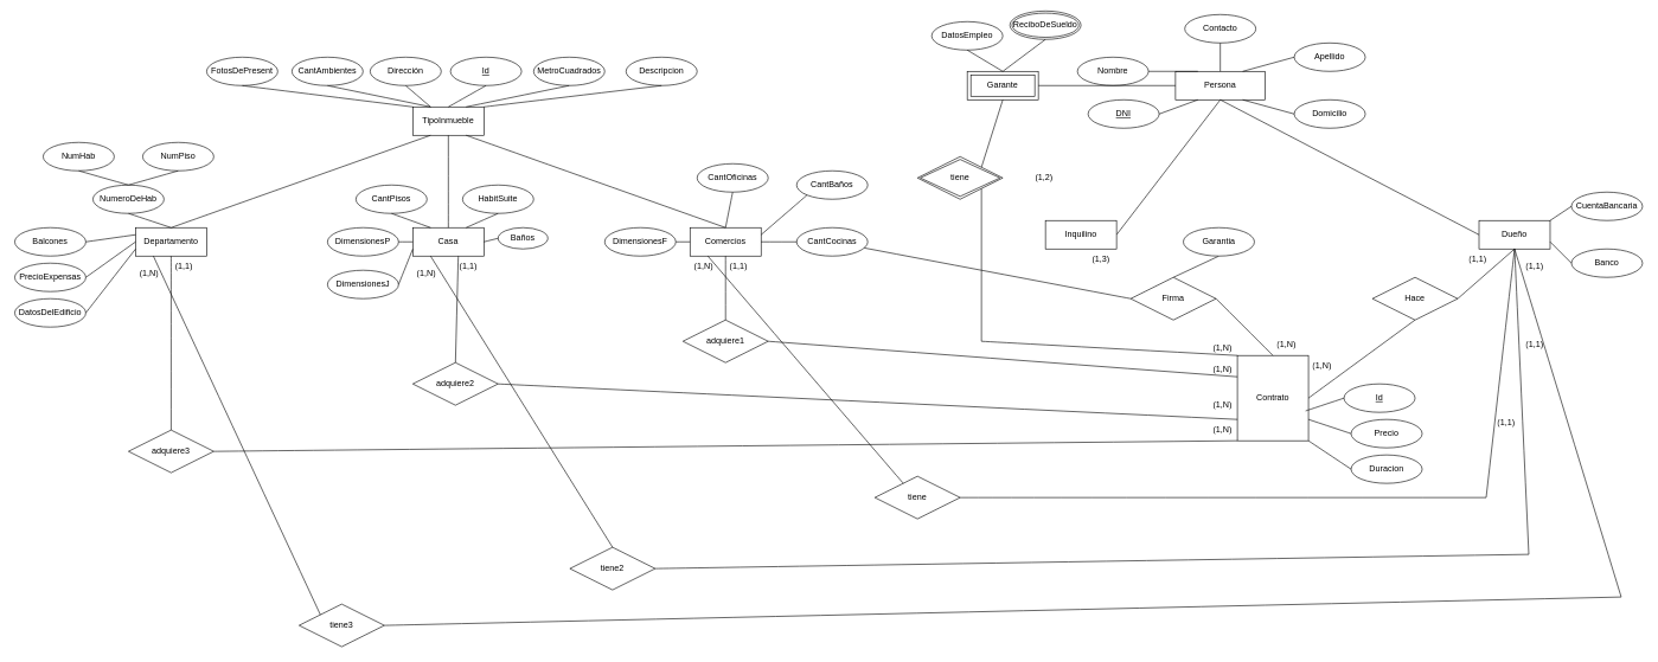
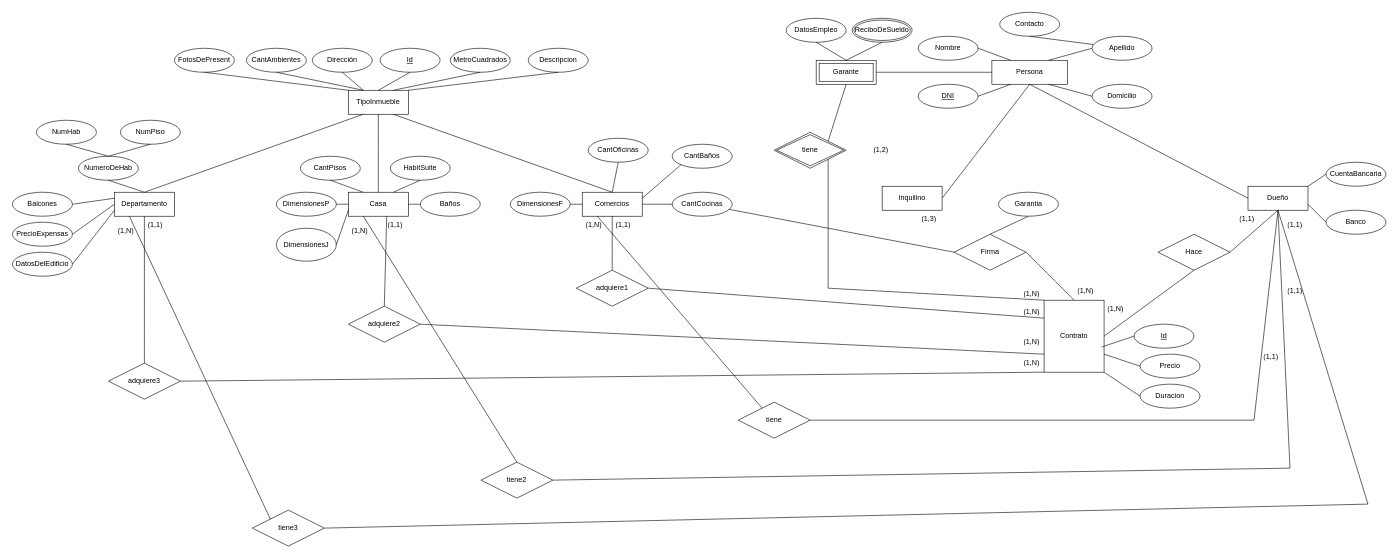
- <mxCell id="28" value="ReciboDeSueldo" style="ellipse;shape=doubleEllipse;margin=3;whiteSpace=wrap;html=1;align=center;" parent="1" vertex="1"><mxGeometry x="1420" y="15" width="100" height="40" as="geometry" /></mxCell>
+ <mxCell id="28" value="ReciboDeSueldo" style="ellipse;shape=doubleEllipse;margin=3;whiteSpace=wrap;html=1;align=center;" parent="1" vertex="1"><mxGeometry x="1420" y="30" width="100" height="40" as="geometry" /></mxCell>
- <mxCell id="16" value="" style="endArrow=none;html=1;rounded=0;exitX=0.5;exitY=1;exitDx=0;exitDy=0;entryX=0.5;entryY=0;entryDx=0;entryDy=0;" parent="1" source="15" target="2" edge="1"><mxGeometry relative="1" as="geometry"><mxPoint x="1640" y="160" as="sourcePoint" /><mxPoint x="1800" y="160" as="targetPoint" /></mxGeometry></mxCell>
+ <mxCell id="16" value="" style="endArrow=none;html=1;rounded=0;exitX=0.5;exitY=1;exitDx=0;exitDy=0;" parent="1" source="15" target="8" edge="1"><mxGeometry relative="1" as="geometry"><mxPoint x="1640" y="160" as="sourcePoint" /><mxPoint x="1800" y="160" as="targetPoint" /></mxGeometry></mxCell>
- <mxCell id="9" value="Nombre" style="ellipse;whiteSpace=wrap;html=1;align=center;" parent="1" vertex="1"><mxGeometry x="1515" y="80" width="100" height="40" as="geometry" /></mxCell>
+ <mxCell id="9" value="Nombre" style="ellipse;whiteSpace=wrap;html=1;align=center;" parent="1" vertex="1"><mxGeometry x="1530" y="60" width="100" height="40" as="geometry" /></mxCell>
- <mxCell id="67" value="Baños" style="ellipse;whiteSpace=wrap;html=1;align=center;" vertex="1" parent="1"><mxGeometry x="700" y="320" width="70" height="30" as="geometry" /></mxCell>
+ <mxCell id="67" value="Baños" style="ellipse;whiteSpace=wrap;html=1;align=center;" vertex="1" parent="1"><mxGeometry x="700" y="320" width="100" height="40" as="geometry" /></mxCell>
- <mxCell id="68" value="DimensionesJ" style="ellipse;whiteSpace=wrap;html=1;align=center;" vertex="1" parent="1"><mxGeometry x="460" y="380" width="100" height="40" as="geometry" /></mxCell>
+ <mxCell id="68" value="DimensionesJ" style="ellipse;whiteSpace=wrap;html=1;align=center;" vertex="1" parent="1"><mxGeometry x="460" y="380" width="100" height="55" as="geometry" /></mxCell>
